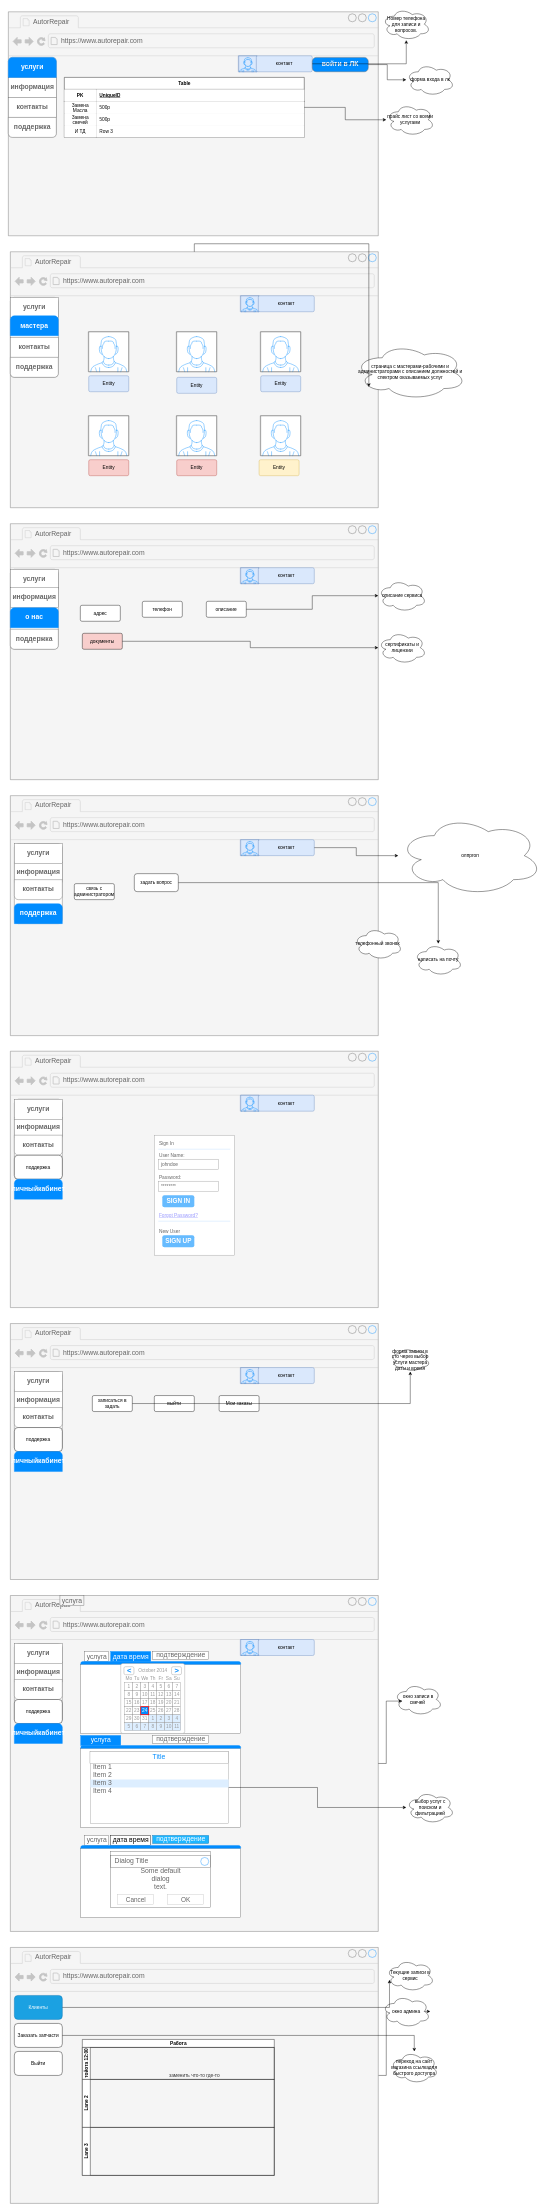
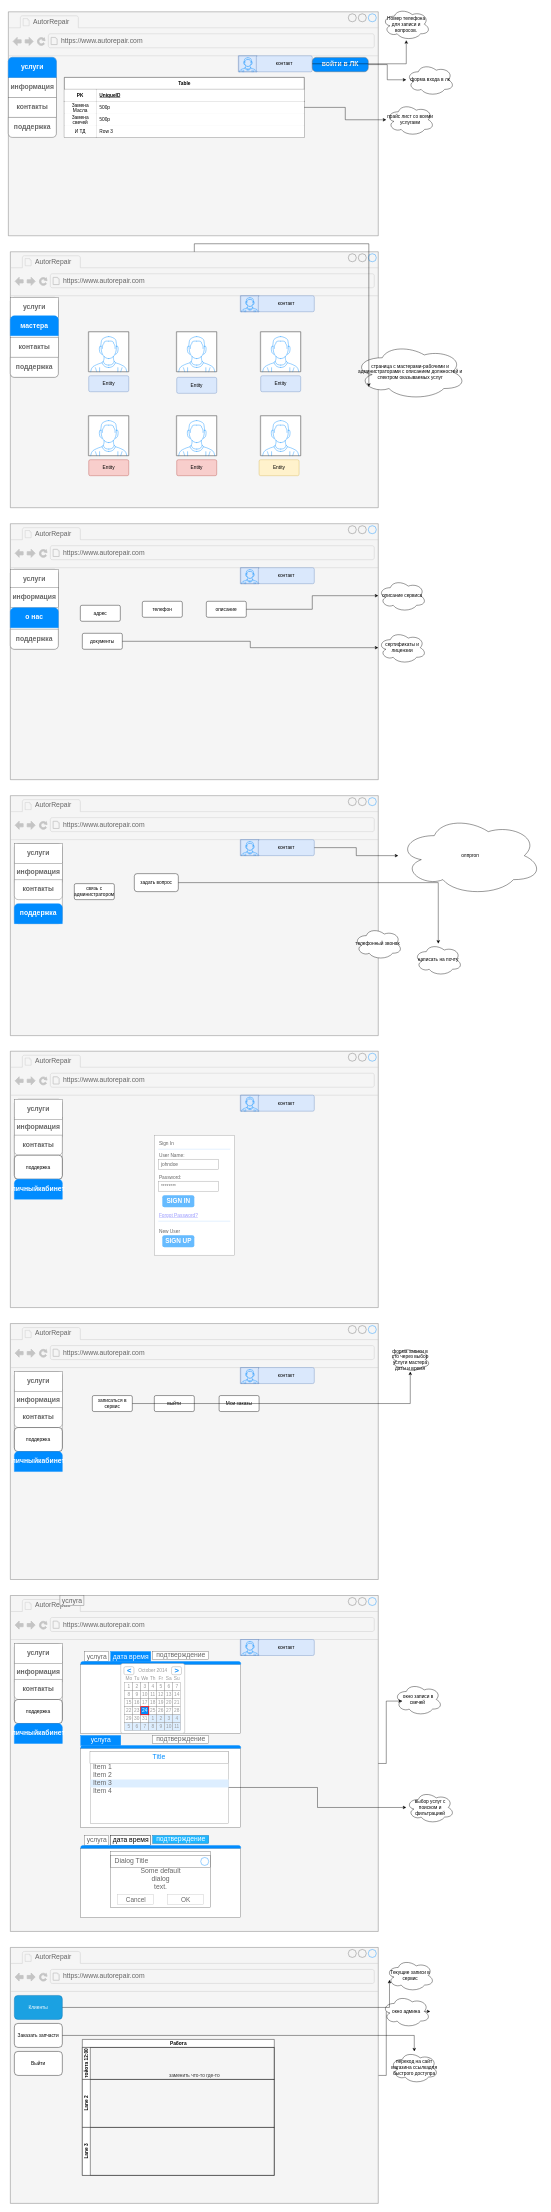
- <mxCell id="61" value="документы" style="rounded=1;arcSize=10;whiteSpace=wrap;html=1;align=center;fillColor=#f8cecc;" vertex="1" parent="48"><mxGeometry x="180" y="274" width="100" height="40" as="geometry" /></mxCell>
+ <mxCell id="61" value="документы" style="rounded=1;arcSize=10;whiteSpace=wrap;html=1;align=center;" vertex="1" parent="48"><mxGeometry x="180" y="274" width="100" height="40" as="geometry" /></mxCell>
- <mxCell id="125" value="записаться в задать" style="rounded=1;arcSize=10;whiteSpace=wrap;html=1;align=center;" vertex="1" parent="114"><mxGeometry x="205" y="180" width="100" height="40" as="geometry" /></mxCell>
+ <mxCell id="125" value="записаться в сервис" style="rounded=1;arcSize=10;whiteSpace=wrap;html=1;align=center;" vertex="1" parent="114"><mxGeometry x="205" y="180" width="100" height="40" as="geometry" /></mxCell>
